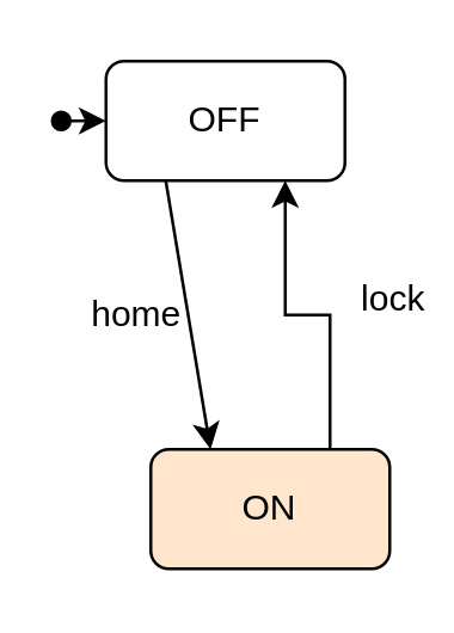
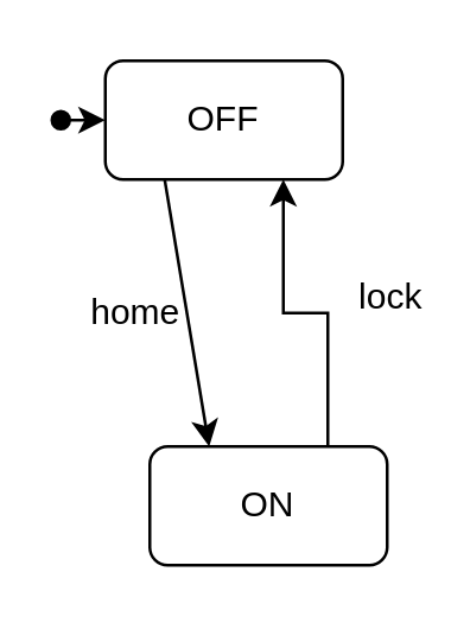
- <mxCell id="5" value="ON" style="rounded=1;whiteSpace=wrap;html=1;labelBackgroundColor=none;fillColor=#ffe6cc;" vertex="1" parent="1"><mxGeometry x="50" y="150" width="80" height="40" as="geometry" /></mxCell>
+ <mxCell id="5" value="ON" style="rounded=1;whiteSpace=wrap;html=1;labelBackgroundColor=none;" vertex="1" parent="1"><mxGeometry x="50" y="150" width="80" height="40" as="geometry" /></mxCell>
